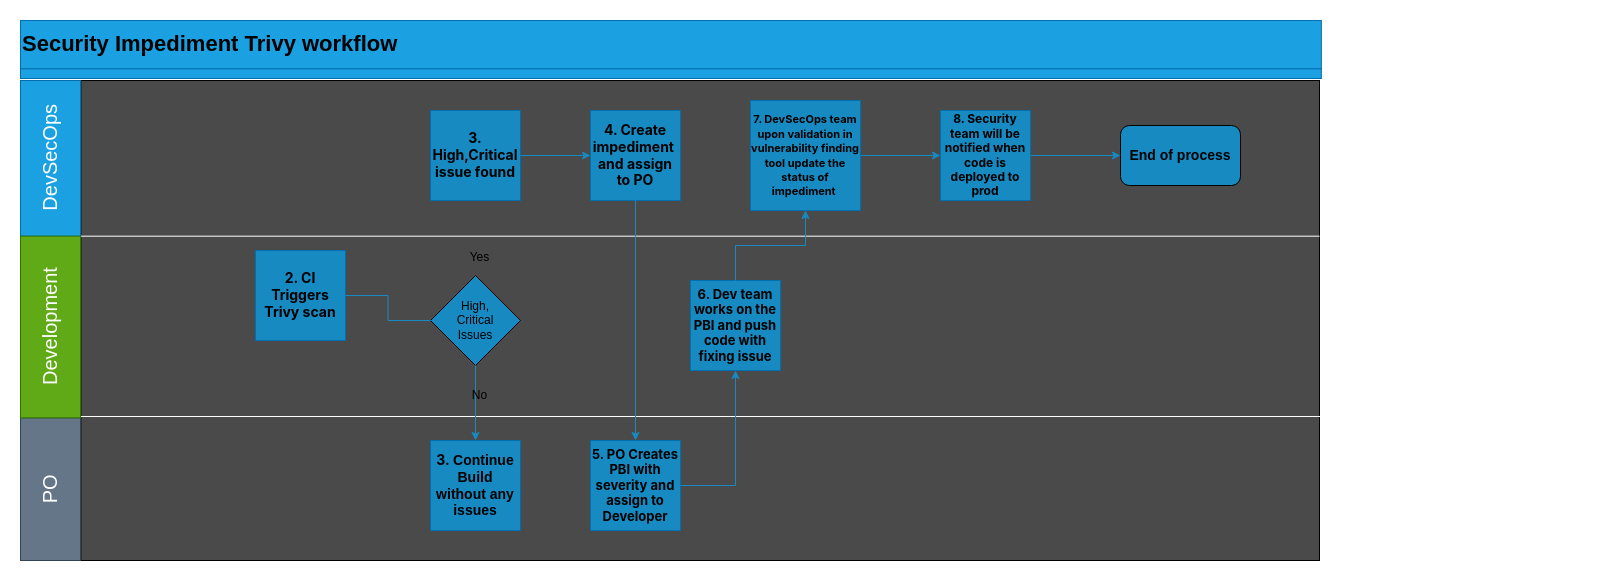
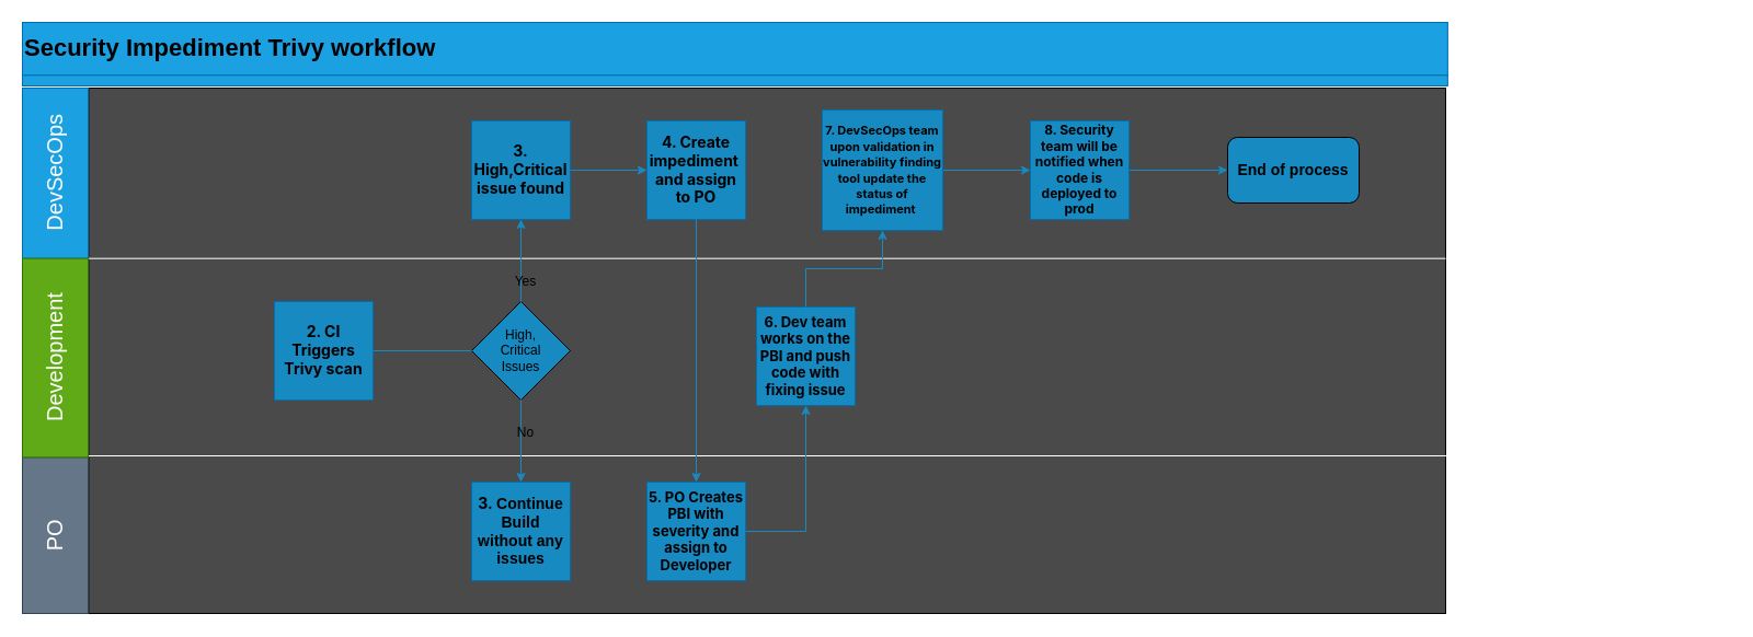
+ <mxCell id="15" value="" style="edgeStyle=orthogonalEdgeStyle;rounded=0;orthogonalLoop=1;jettySize=auto;html=1;strokeColor=#178AC2;" edge="1" parent="3" source="12" target="14"><mxGeometry relative="1" as="geometry" /></mxCell>
- <mxCell id="11" value="&lt;div style=&quot;&quot;&gt;&lt;strong style=&quot;background-color: initial; font-family: -apple-system, &amp;quot;system-ui&amp;quot;, &amp;quot;Segoe WPC&amp;quot;, &amp;quot;Segoe UI&amp;quot;, system-ui, Ubuntu, &amp;quot;Droid Sans&amp;quot;, sans-serif; font-size: 14px;&quot;&gt;&lt;font color=&quot;#000000&quot;&gt;2. CI Triggers Trivy scan&lt;/font&gt;&lt;/strong&gt;&lt;/div&gt;" style="whiteSpace=wrap;html=1;aspect=fixed;fillColor=#178AC2;fontColor=#ffffff;strokeColor=#006EAF;align=center;" vertex="1" parent="3"><mxGeometry x="176" y="170" width="90" height="90" as="geometry" /></mxCell>
+ <mxCell id="11" value="&lt;div style=&quot;&quot;&gt;&lt;strong style=&quot;background-color: initial; font-family: -apple-system, &amp;quot;system-ui&amp;quot;, &amp;quot;Segoe WPC&amp;quot;, &amp;quot;Segoe UI&amp;quot;, system-ui, Ubuntu, &amp;quot;Droid Sans&amp;quot;, sans-serif; font-size: 14px;&quot;&gt;&lt;font color=&quot;#000000&quot;&gt;2. CI Triggers Trivy scan&lt;/font&gt;&lt;/strong&gt;&lt;/div&gt;" style="whiteSpace=wrap;html=1;aspect=fixed;fillColor=#178AC2;fontColor=#ffffff;strokeColor=#006EAF;align=center;" vertex="1" parent="3"><mxGeometry x="171" y="195" width="90" height="90" as="geometry" /></mxCell>
